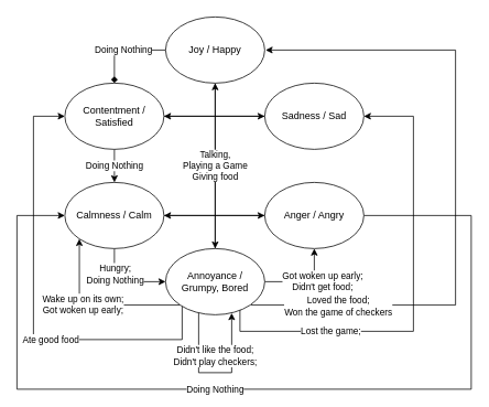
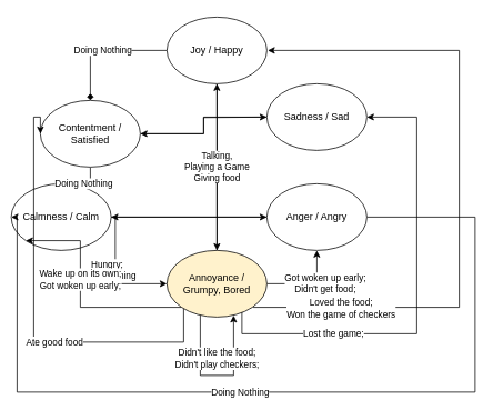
- <mxCell id="8" value="&lt;span&gt;Contentment / Satisfied&lt;/span&gt;" style="ellipse;whiteSpace=wrap;html=1;" parent="1" vertex="1"><mxGeometry x="78" y="100" width="120" height="80" as="geometry" /></mxCell>
+ <mxCell id="8" value="&lt;span&gt;Contentment / Satisfied&lt;/span&gt;" style="ellipse;whiteSpace=wrap;html=1;" parent="1" vertex="1"><mxGeometry x="48" y="120" width="120" height="80" as="geometry" /></mxCell>
- <mxCell id="5" value="Calmness / Calm" style="ellipse;whiteSpace=wrap;html=1;" parent="1" vertex="1"><mxGeometry x="78" y="220" width="120" height="80" as="geometry" /></mxCell>
+ <mxCell id="5" value="Calmness / Calm" style="ellipse;whiteSpace=wrap;html=1;" parent="1" vertex="1"><mxGeometry x="13" y="220" width="120" height="80" as="geometry" /></mxCell>
- <mxCell id="15" value="Annoyance /&lt;br&gt;Grumpy, Bored" style="ellipse;whiteSpace=wrap;html=1;" parent="1" vertex="1"><mxGeometry x="200" y="300" width="120" height="80" as="geometry" /></mxCell>
+ <mxCell id="15" value="Annoyance /&lt;br&gt;Grumpy, Bored" style="ellipse;whiteSpace=wrap;html=1;fillColor=#fff2cc;" parent="1" vertex="1"><mxGeometry x="200" y="300" width="120" height="80" as="geometry" /></mxCell>
